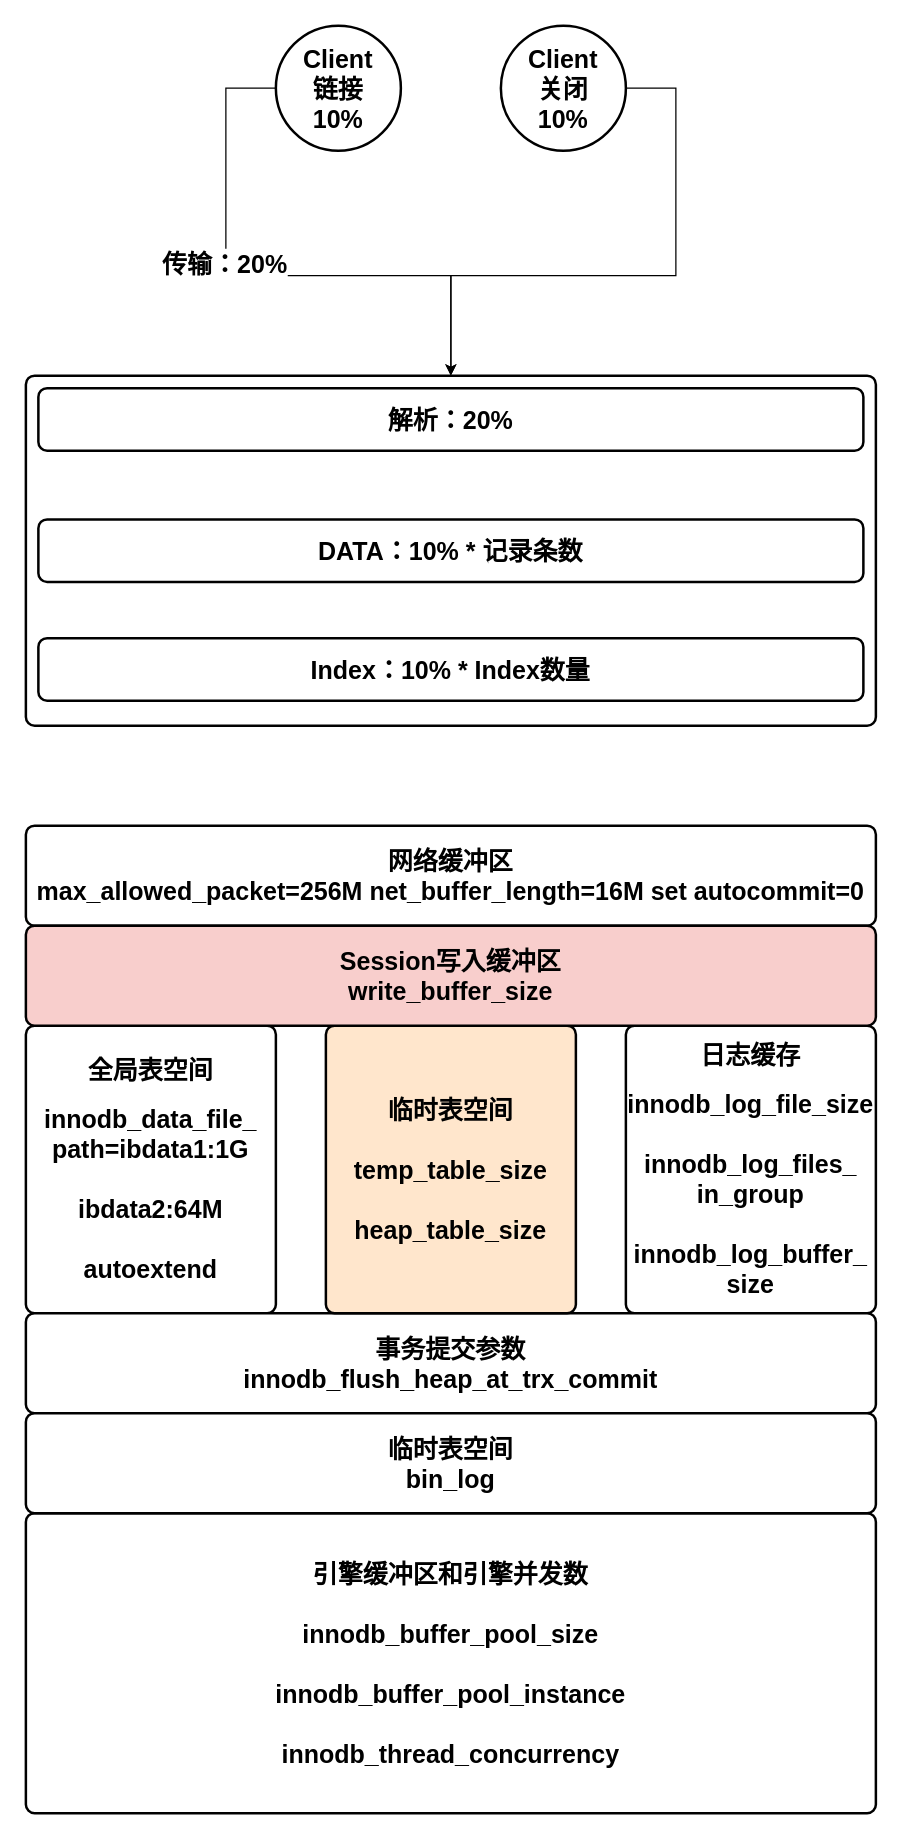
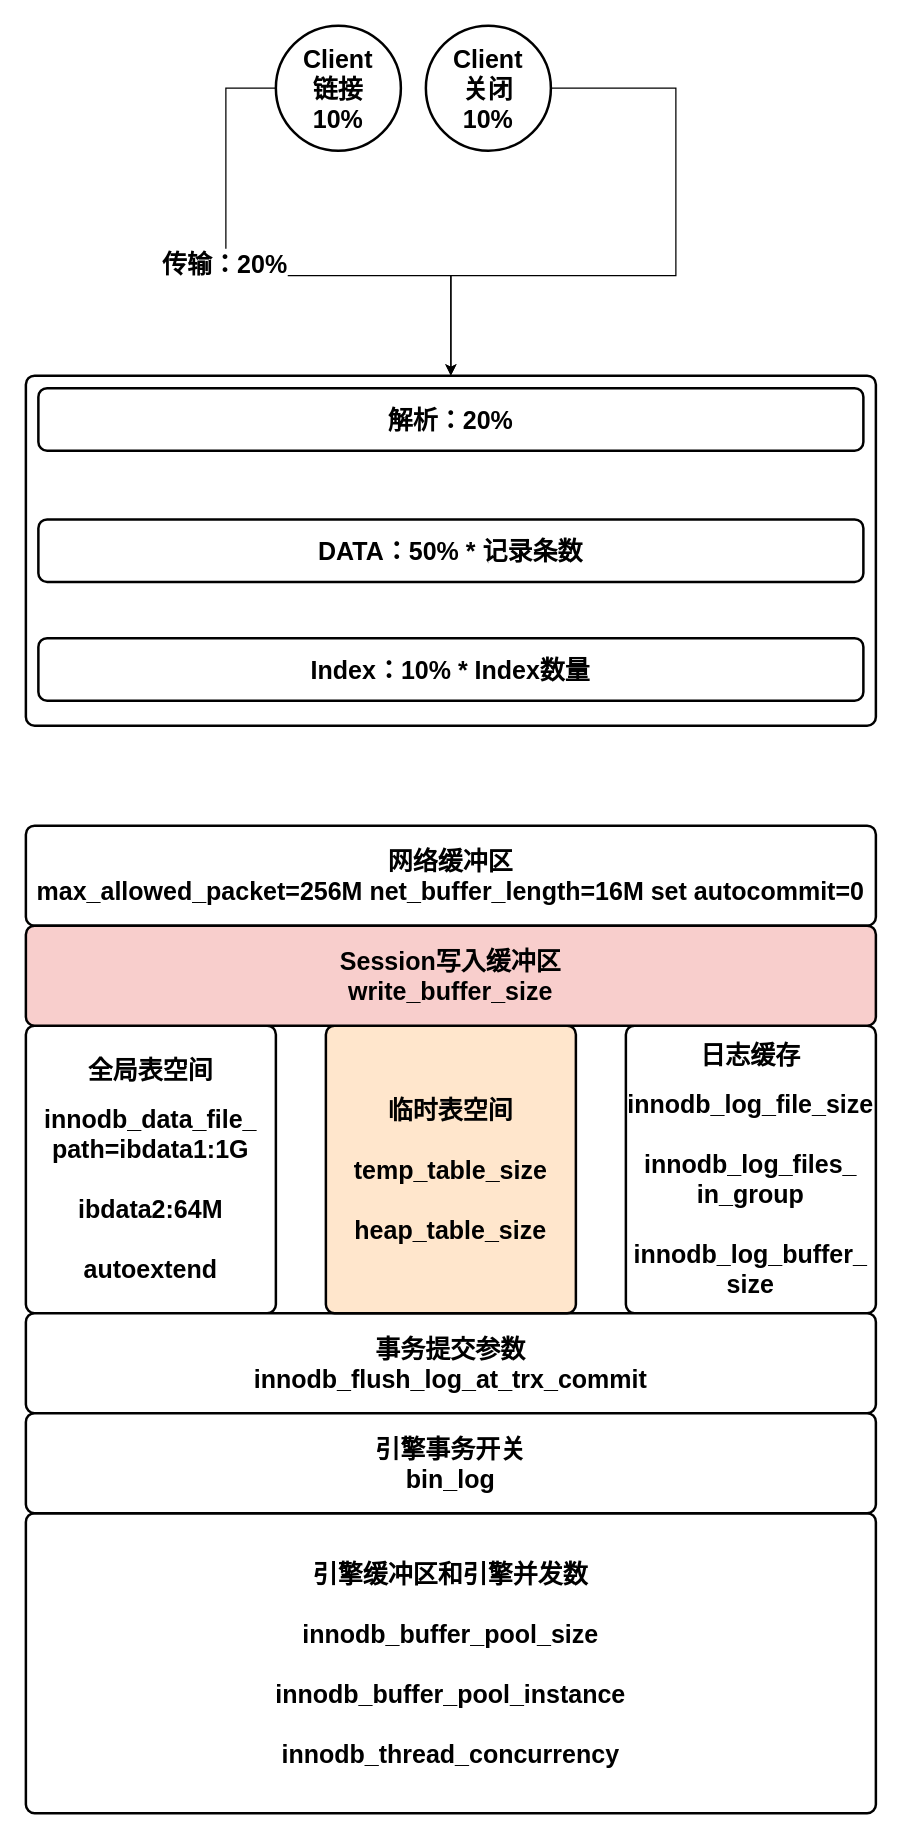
- <mxCell id="9" value="&lt;b style=&quot;white-space: normal ; font-size: 20px&quot;&gt;Client&lt;br&gt;关闭&lt;br&gt;10%&lt;/b&gt;" style="strokeWidth=2;html=1;shape=mxgraph.flowchart.start_2;whiteSpace=wrap;" vertex="1" parent="1"><mxGeometry x="400" y="20" width="100" height="100" as="geometry" /></mxCell>
+ <mxCell id="9" value="&lt;b style=&quot;white-space: normal ; font-size: 20px&quot;&gt;Client&lt;br&gt;关闭&lt;br&gt;10%&lt;/b&gt;" style="strokeWidth=2;html=1;shape=mxgraph.flowchart.start_2;whiteSpace=wrap;" vertex="1" parent="1"><mxGeometry x="340" y="20" width="100" height="100" as="geometry" /></mxCell>
- <mxCell id="7" value="&lt;b&gt;&lt;font style=&quot;font-size: 20px&quot;&gt;DATA：10% * 记录条数&lt;/font&gt;&lt;/b&gt;" style="rounded=1;whiteSpace=wrap;html=1;absoluteArcSize=1;arcSize=14;strokeWidth=2;" vertex="1" parent="1"><mxGeometry x="30" y="415" width="660" height="50" as="geometry" /></mxCell>
+ <mxCell id="7" value="&lt;b&gt;&lt;font style=&quot;font-size: 20px&quot;&gt;DATA：50% * 记录条数&lt;/font&gt;&lt;/b&gt;" style="rounded=1;whiteSpace=wrap;html=1;absoluteArcSize=1;arcSize=14;strokeWidth=2;" vertex="1" parent="1"><mxGeometry x="30" y="415" width="660" height="50" as="geometry" /></mxCell>
- <mxCell id="14" value="&lt;font&gt;&lt;span style=&quot;font-size: 20px&quot;&gt;&lt;b&gt;事务提交参数&lt;/b&gt;&lt;/span&gt;&lt;br&gt;&lt;span style=&quot;font-size: 20px&quot;&gt;&lt;b&gt;innodb_flush_heap_at_trx_commit&lt;/b&gt;&lt;/span&gt;&lt;br&gt;&lt;/font&gt;" style="rounded=1;whiteSpace=wrap;html=1;absoluteArcSize=1;arcSize=14;strokeWidth=2;" vertex="1" parent="1"><mxGeometry x="20" y="1050" width="680" height="80" as="geometry" /></mxCell>
+ <mxCell id="14" value="&lt;font&gt;&lt;span style=&quot;font-size: 20px&quot;&gt;&lt;b&gt;事务提交参数&lt;/b&gt;&lt;/span&gt;&lt;br&gt;&lt;span style=&quot;font-size: 20px&quot;&gt;&lt;b&gt;innodb_flush_log_at_trx_commit&lt;/b&gt;&lt;/span&gt;&lt;br&gt;&lt;/font&gt;" style="rounded=1;whiteSpace=wrap;html=1;absoluteArcSize=1;arcSize=14;strokeWidth=2;" vertex="1" parent="1"><mxGeometry x="20" y="1050" width="680" height="80" as="geometry" /></mxCell>
- <mxCell id="18" value="&lt;font style=&quot;font-size: 20px&quot;&gt;&lt;span style=&quot;font-size: 20px&quot;&gt;&lt;b&gt;临时表空间&lt;br&gt;&lt;/b&gt;&lt;/span&gt;&lt;span style=&quot;white-space: pre&quot;&gt;&lt;b&gt;bin_log&lt;/b&gt;&lt;/span&gt;&lt;br&gt;&lt;/font&gt;" style="rounded=1;whiteSpace=wrap;html=1;absoluteArcSize=1;arcSize=14;strokeWidth=2;" vertex="1" parent="1"><mxGeometry x="20" y="1130" width="680" height="80" as="geometry" /></mxCell>
+ <mxCell id="18" value="&lt;font style=&quot;font-size: 20px&quot;&gt;&lt;span style=&quot;font-size: 20px&quot;&gt;&lt;b&gt;引擎事务开关&lt;br&gt;&lt;/b&gt;&lt;/span&gt;&lt;span style=&quot;white-space: pre&quot;&gt;&lt;b&gt;bin_log&lt;/b&gt;&lt;/span&gt;&lt;br&gt;&lt;/font&gt;" style="rounded=1;whiteSpace=wrap;html=1;absoluteArcSize=1;arcSize=14;strokeWidth=2;" vertex="1" parent="1"><mxGeometry x="20" y="1130" width="680" height="80" as="geometry" /></mxCell>
